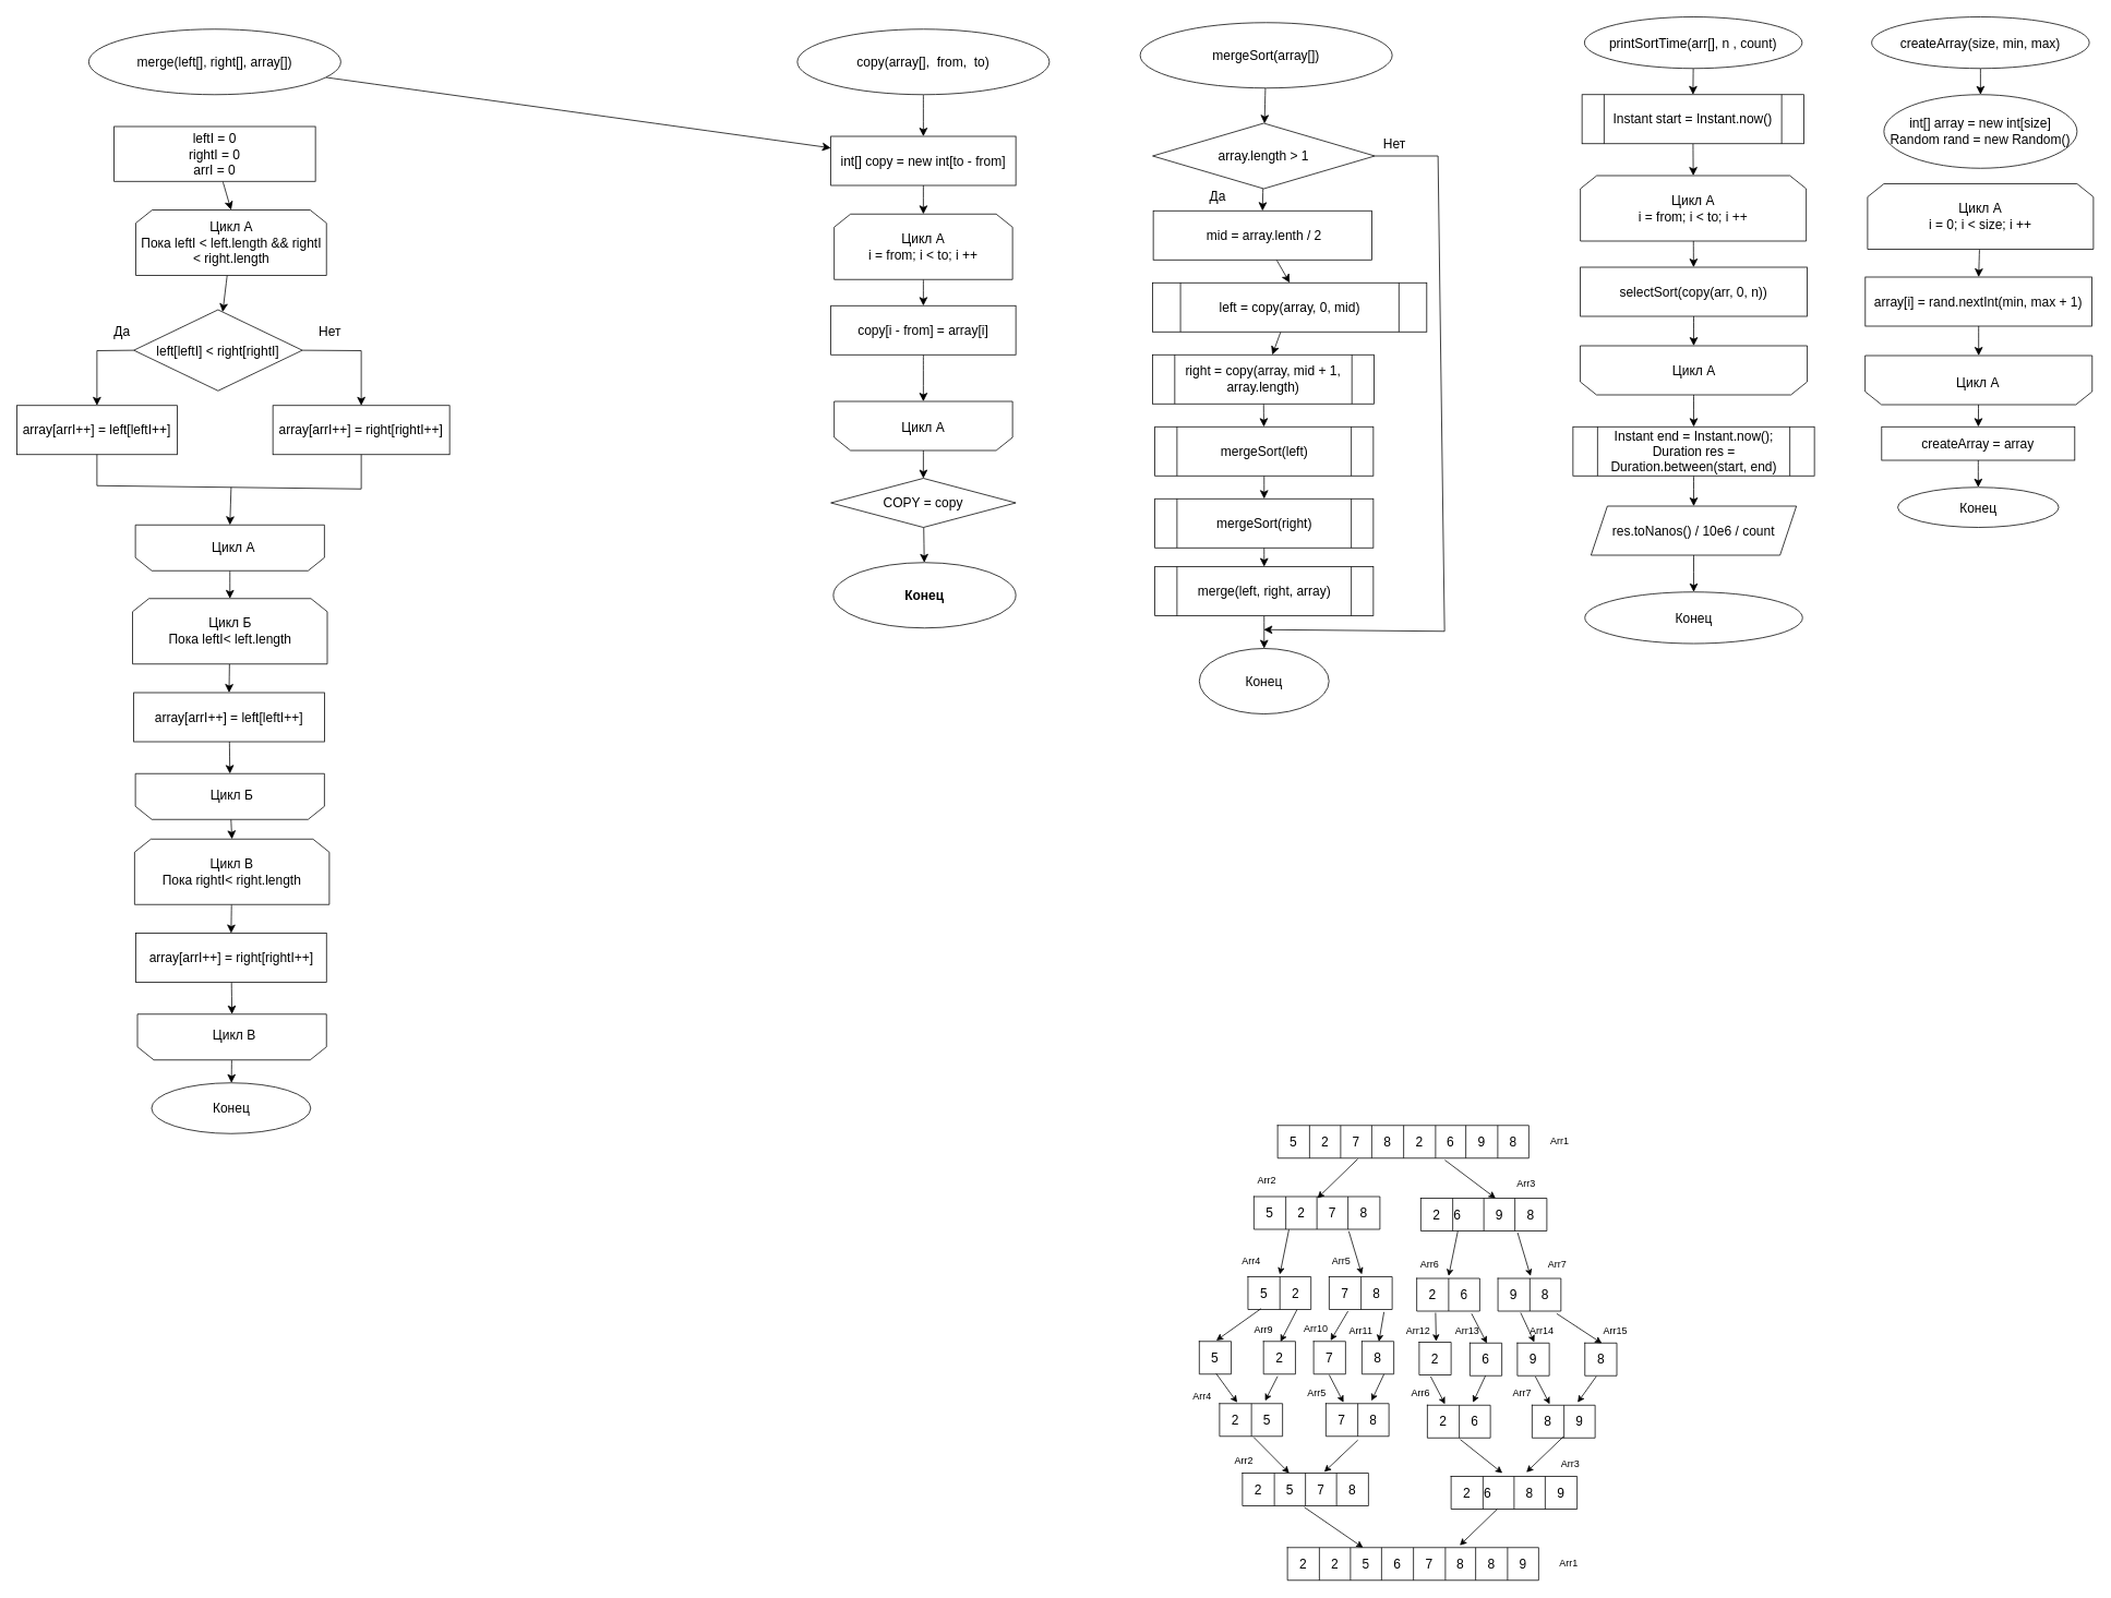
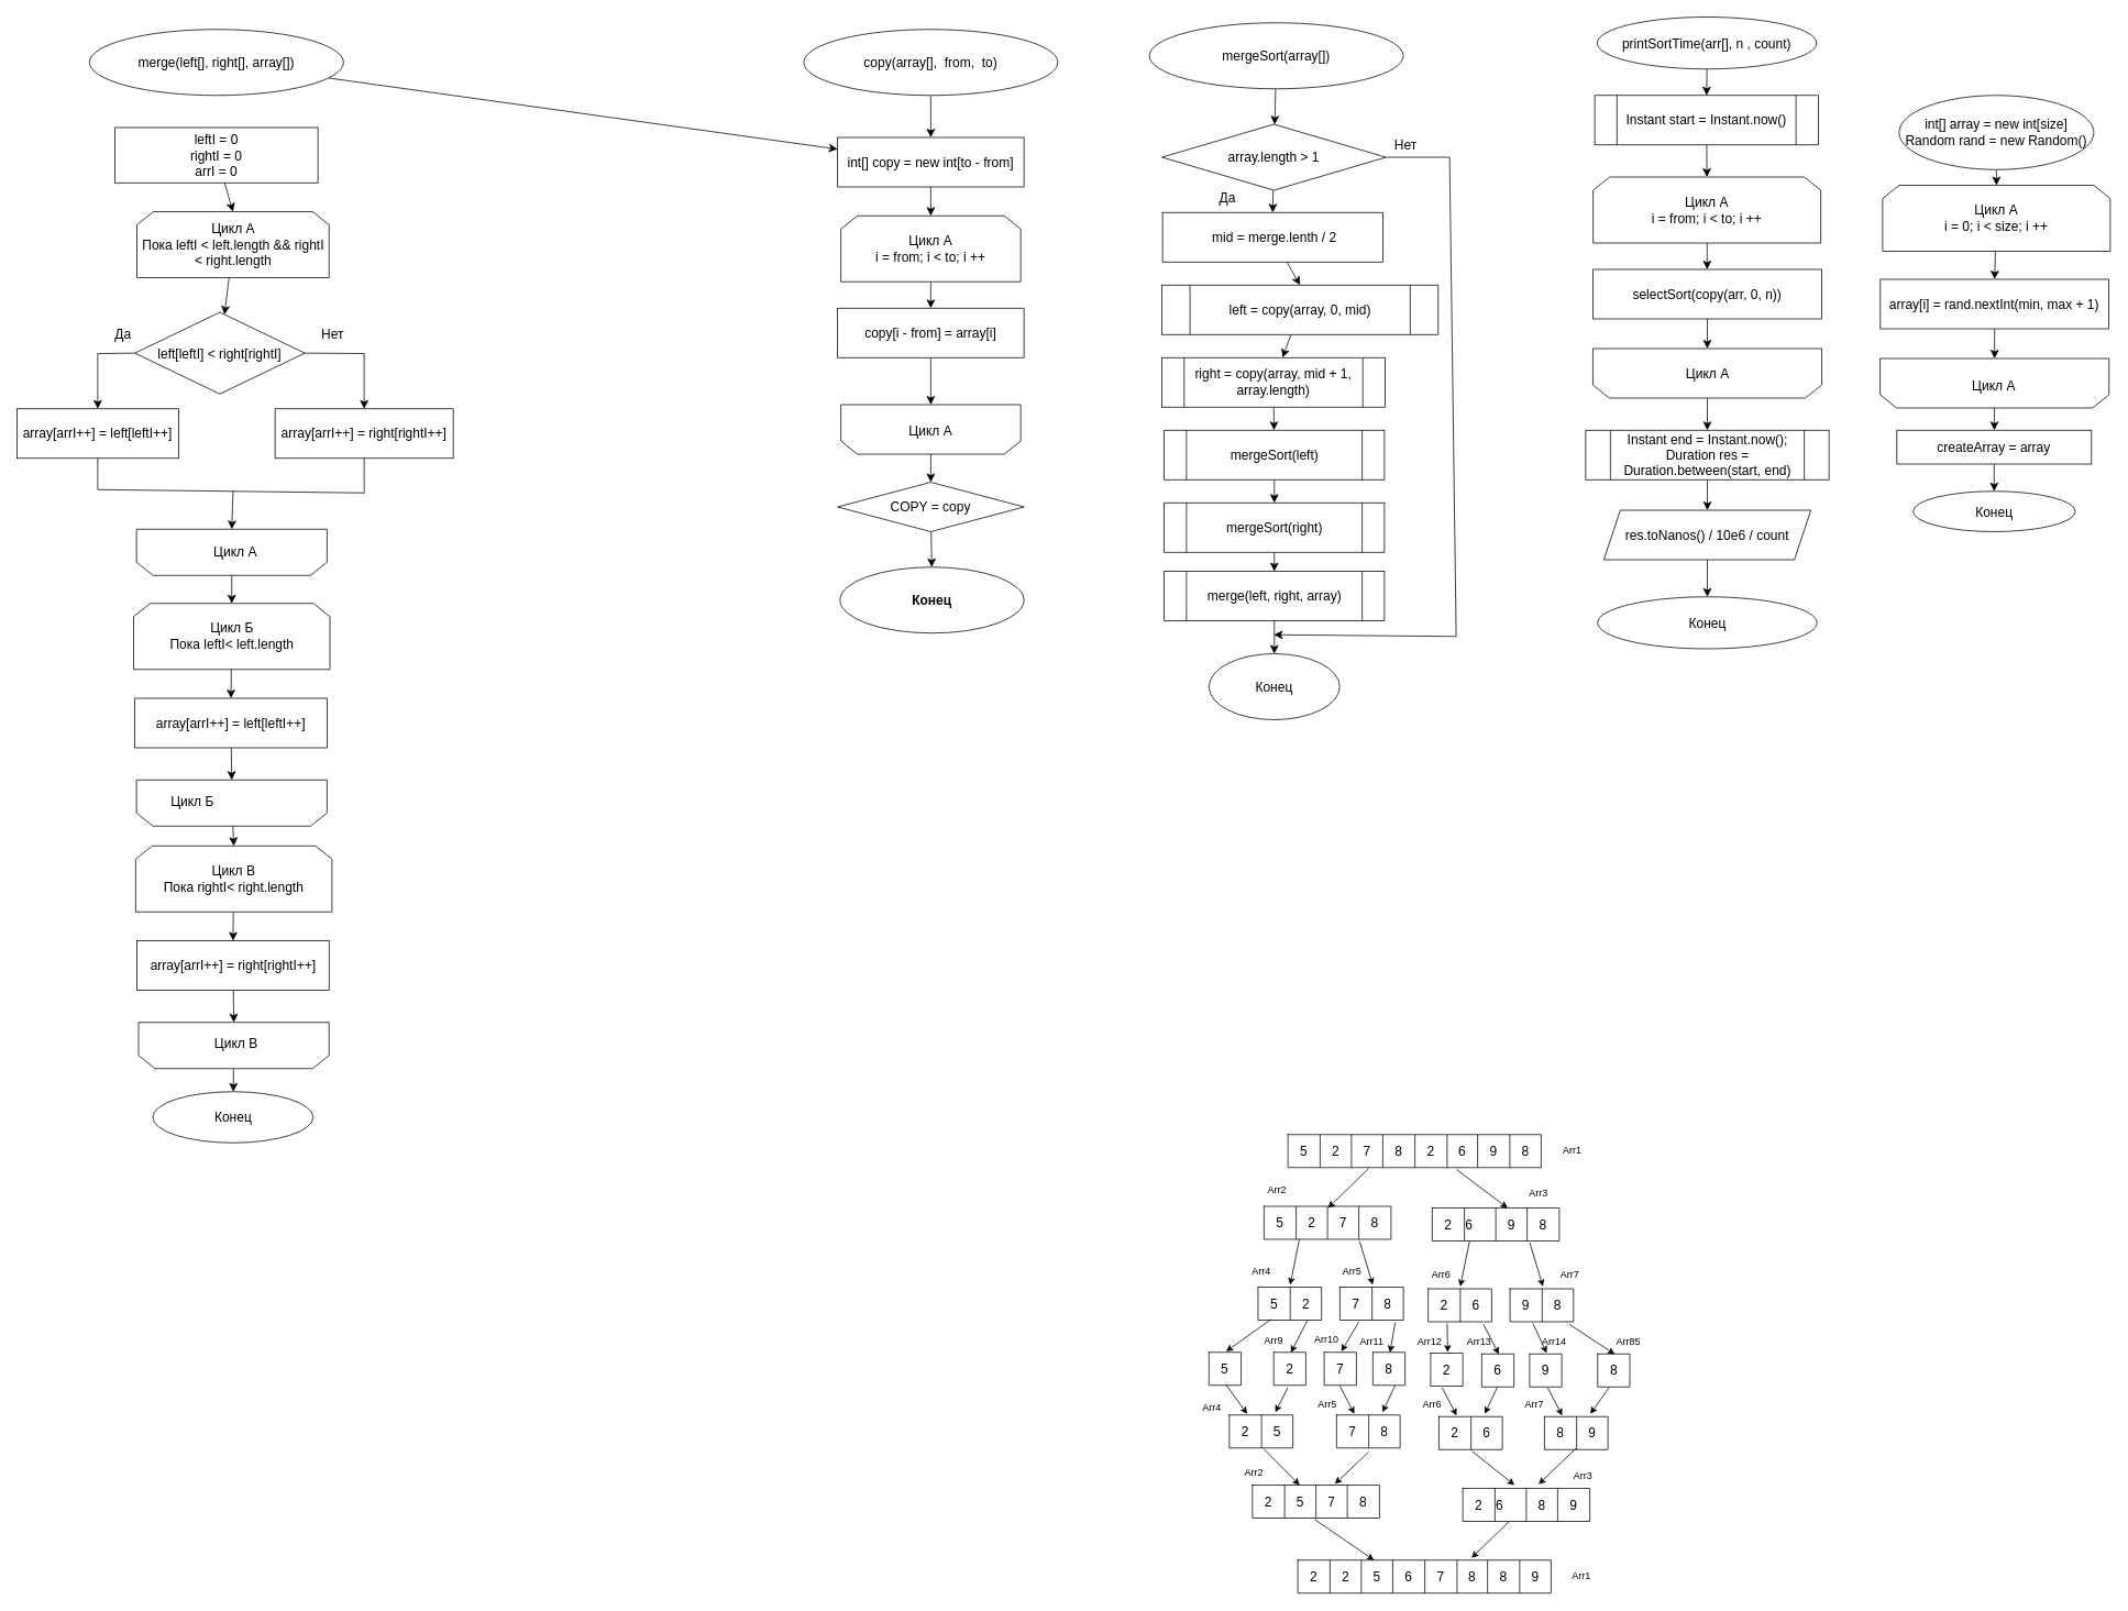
- <mxCell id="87" value="createArray(size, min, max)" style="ellipse;whiteSpace=wrap;html=1;fontSize=16;" parent="1" vertex="1"><mxGeometry x="2287" y="20" width="266" height="63" as="geometry" /></mxCell>
- <mxCell id="86" value="" style="edgeStyle=none;curved=1;rounded=0;orthogonalLoop=1;jettySize=auto;html=1;fontSize=12;startSize=8;endSize=8;" parent="1" source="87" target="89" edge="1"><mxGeometry relative="1" as="geometry" /></mxCell>
+ <mxCell id="88" style="edgeStyle=none;curved=1;rounded=0;orthogonalLoop=1;jettySize=auto;html=1;entryX=0.5;entryY=0;entryDx=0;entryDy=0;fontSize=12;startSize=8;endSize=8;" parent="1" source="89" target="91" edge="1"><mxGeometry relative="1" as="geometry" /></mxCell>
- <mxCell id="56" value="&amp;nbsp;mid = array.lenth / 2" style="rounded=0;whiteSpace=wrap;html=1;fontSize=16;" parent="1" vertex="1"><mxGeometry x="1409" y="257" width="267" height="60" as="geometry" /></mxCell>
+ <mxCell id="56" value="&amp;nbsp;mid = merge.lenth / 2" style="rounded=0;whiteSpace=wrap;html=1;fontSize=16;" parent="1" vertex="1"><mxGeometry x="1409" y="257" width="267" height="60" as="geometry" /></mxCell>
- <mxCell id="27" value="Цикл Б" style="text;html=1;strokeColor=none;fillColor=none;align=center;verticalAlign=middle;whiteSpace=wrap;rounded=0;fontSize=16;" parent="1" vertex="1"><mxGeometry x="253" y="956" width="60" height="30" as="geometry" /></mxCell>
+ <mxCell id="27" value="Цикл Б" style="text;html=1;strokeColor=none;fillColor=none;align=center;verticalAlign=middle;whiteSpace=wrap;rounded=0;fontSize=16;" parent="1" vertex="1"><mxGeometry x="203" y="956" width="60" height="30" as="geometry" /></mxCell>
- <mxCell id="241" value="Arr15" style="text;html=1;strokeColor=none;fillColor=none;align=center;verticalAlign=middle;whiteSpace=wrap;rounded=0;" vertex="1" parent="1"><mxGeometry x="1944" y="1611" width="60" height="30" as="geometry" /></mxCell>
+ <mxCell id="241" value="Arr85" style="text;html=1;strokeColor=none;fillColor=none;align=center;verticalAlign=middle;whiteSpace=wrap;rounded=0;" vertex="1" parent="1"><mxGeometry x="1944" y="1611" width="60" height="30" as="geometry" /></mxCell>
